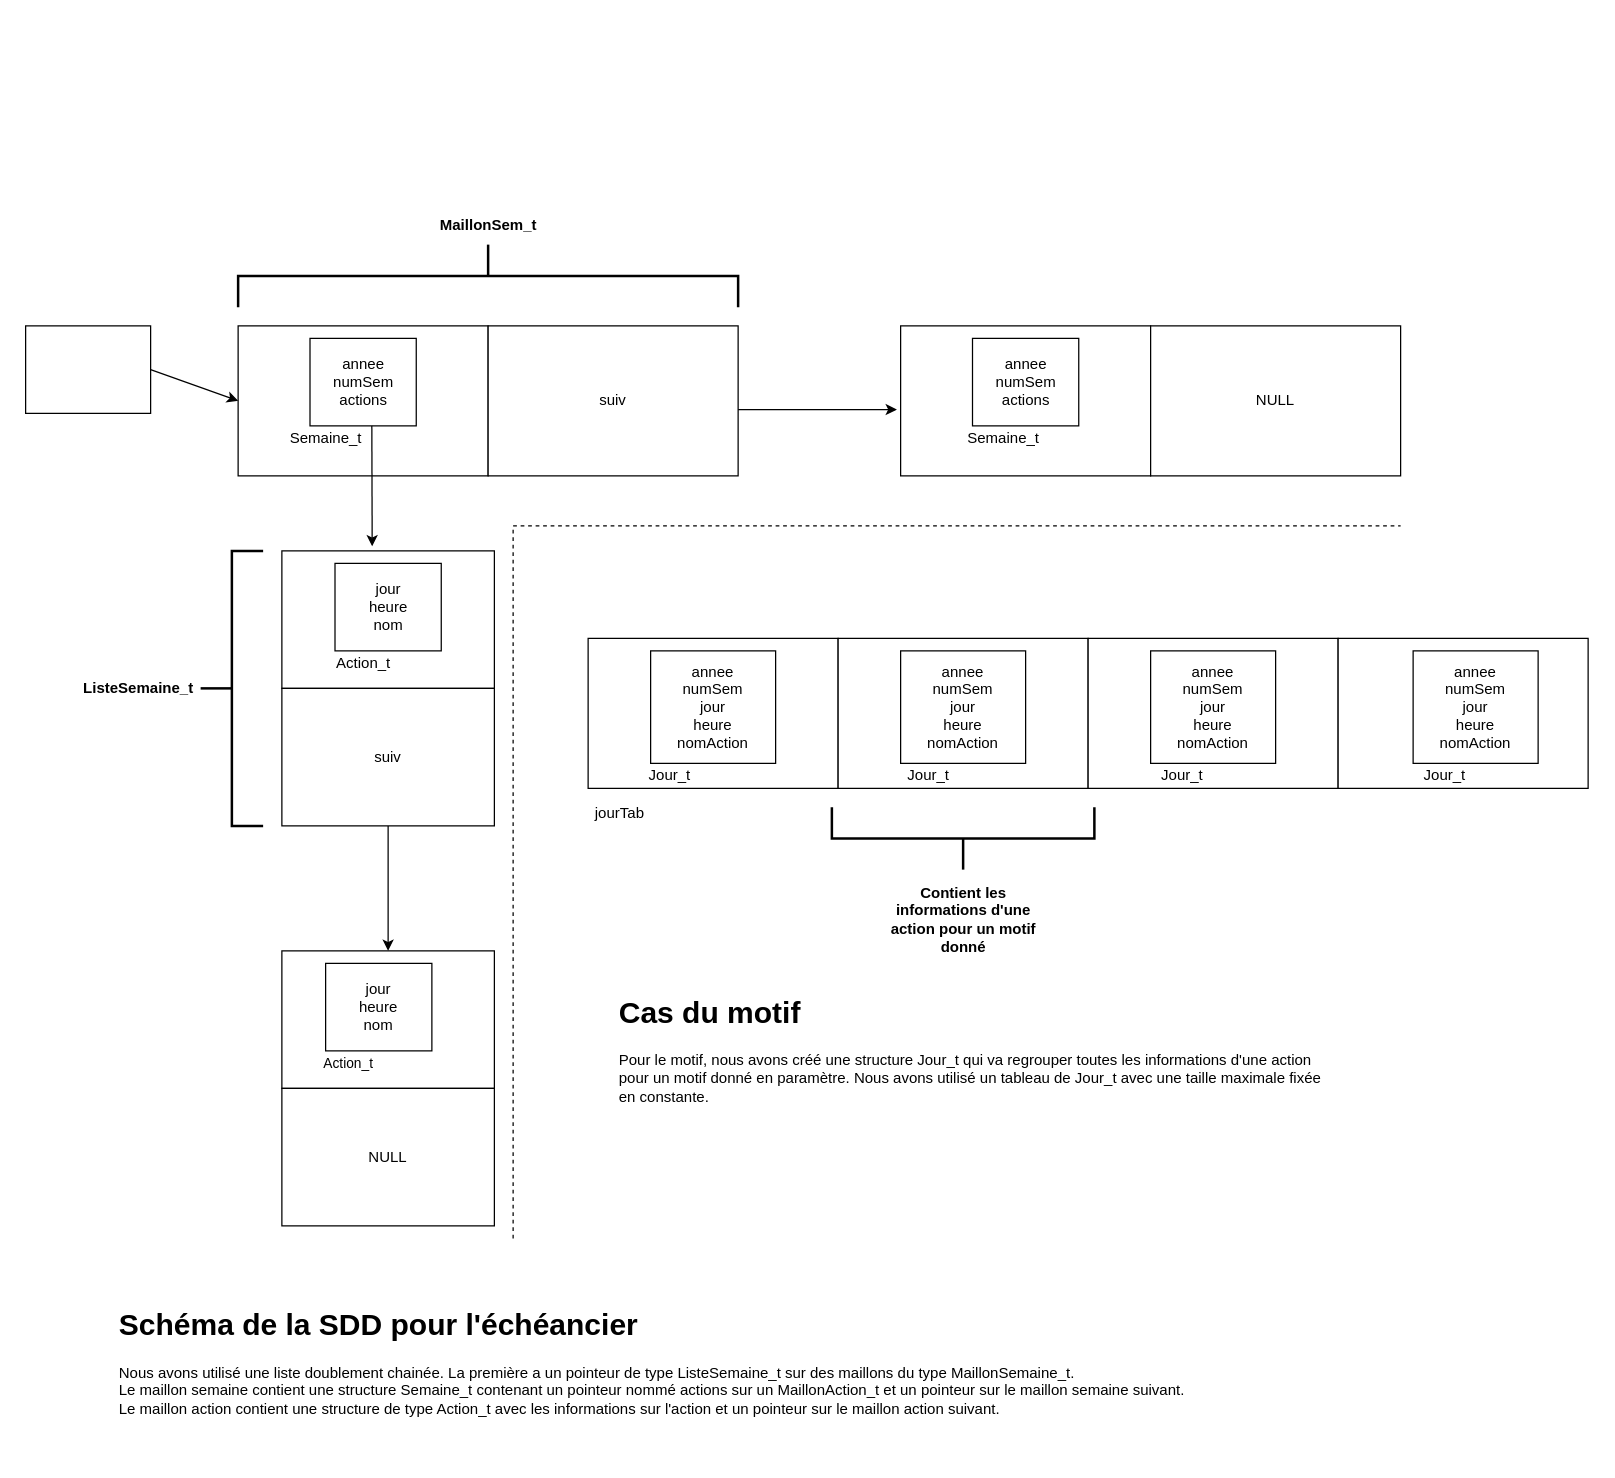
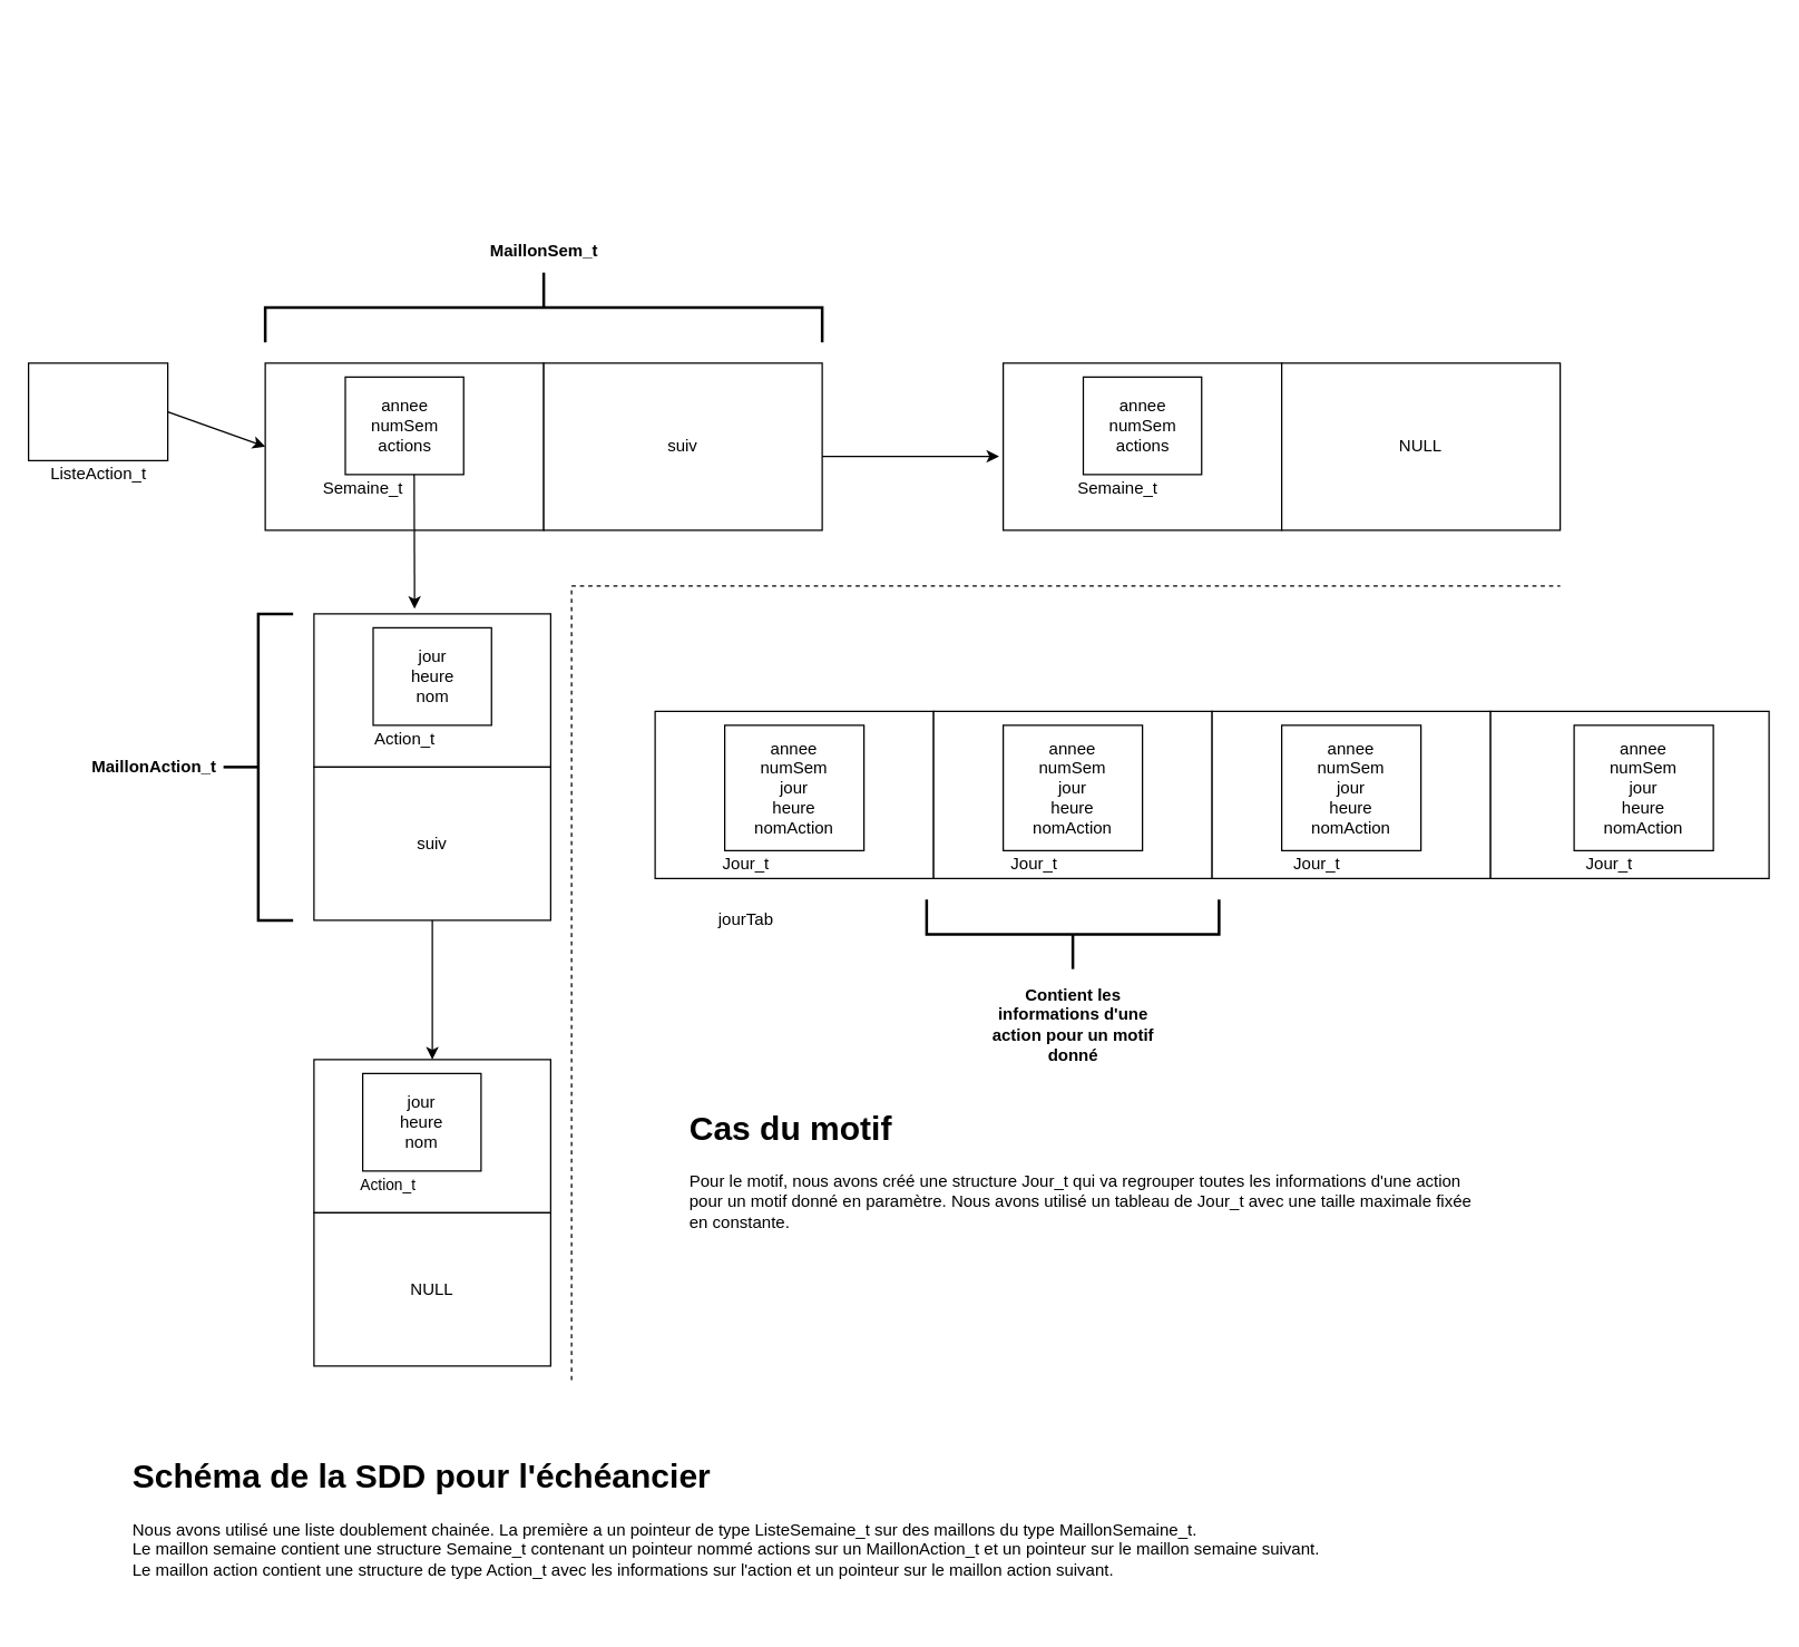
+ <mxCell id="5" value="ListeAction_t" style="text;html=1;resizable=0;autosize=1;align=center;verticalAlign=middle;points=[];fillColor=none;strokeColor=none;rounded=0;" parent="1" vertex="1"><mxGeometry x="30" y="330" width="80" height="20" as="geometry" /></mxCell>
- <mxCell id="20" value="&lt;b&gt;ListeSemaine_t&lt;/b&gt;" style="text;html=1;align=center;verticalAlign=middle;resizable=0;points=[];autosize=1;strokeColor=none;fillColor=none;" parent="1" vertex="1"><mxGeometry x="60" y="540" width="100" height="20" as="geometry" /></mxCell>
+ <mxCell id="20" value="&lt;b&gt;MaillonAction_t&lt;/b&gt;" style="text;html=1;align=center;verticalAlign=middle;resizable=0;points=[];autosize=1;strokeColor=none;fillColor=none;" parent="1" vertex="1"><mxGeometry x="60" y="540" width="100" height="20" as="geometry" /></mxCell>
- <mxCell id="44" value="jourTab" style="text;html=1;resizable=0;autosize=1;align=center;verticalAlign=middle;points=[];fillColor=none;strokeColor=none;rounded=0;" parent="1" vertex="1"><mxGeometry x="470" y="640" width="50" height="20" as="geometry" /></mxCell>
+ <mxCell id="44" value="jourTab" style="text;html=1;resizable=0;autosize=1;align=center;verticalAlign=middle;points=[];fillColor=none;strokeColor=none;rounded=0;" parent="1" vertex="1"><mxGeometry x="510" y="650" width="50" height="20" as="geometry" /></mxCell>
